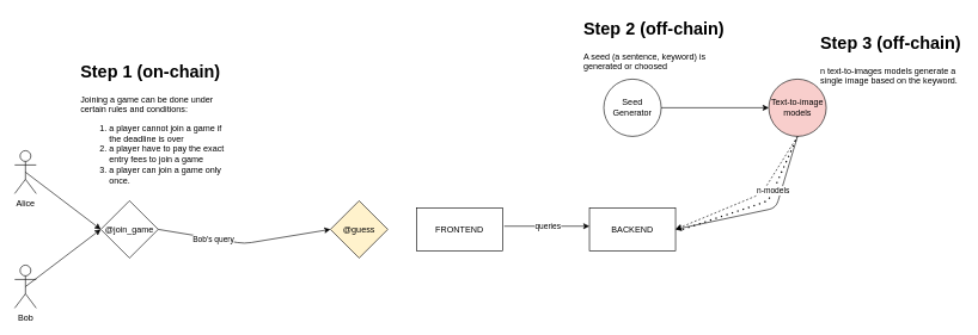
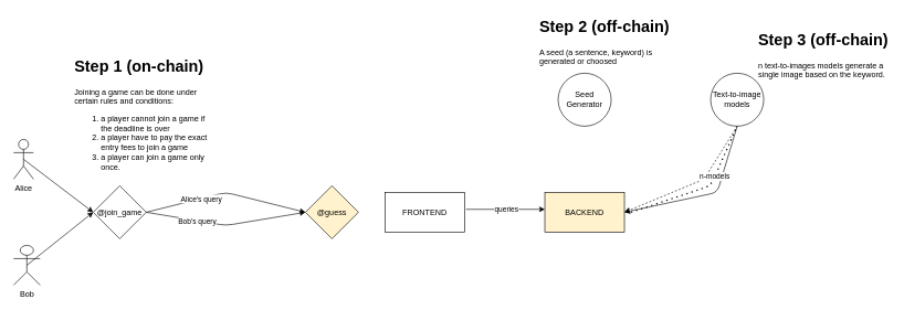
- <mxCell id="6" value="" style="endArrow=classic;html=1;exitX=1;exitY=0.5;exitDx=0;exitDy=0;entryX=0;entryY=0.5;entryDx=0;entryDy=0;" edge="1" parent="1" source="4" target="5"><mxGeometry width="50" height="50" relative="1" as="geometry"><mxPoint x="941" y="300" as="sourcePoint" /><mxPoint x="991" y="250" as="targetPoint" /><Array as="points" /></mxGeometry></mxCell>
- <mxCell id="5" value="Text-to-image models" style="ellipse;whiteSpace=wrap;html=1;aspect=fixed;fillColor=#f8cecc;" vertex="1" parent="1"><mxGeometry x="1071" y="110" width="80" height="80" as="geometry" /></mxCell>
+ <mxCell id="5" value="Text-to-image models" style="ellipse;whiteSpace=wrap;html=1;aspect=fixed;" vertex="1" parent="1"><mxGeometry x="1071" y="110" width="80" height="80" as="geometry" /></mxCell>
+ <mxCell id="22" value="" style="endArrow=classic;html=1;exitX=1;exitY=0.5;exitDx=0;exitDy=0;entryX=0;entryY=0.5;entryDx=0;entryDy=0;" edge="1" parent="1" source="17" target="21"><mxGeometry width="50" height="50" relative="1" as="geometry"><mxPoint x="240" y="280" as="sourcePoint" /><mxPoint x="290" y="230" as="targetPoint" /><Array as="points"><mxPoint x="340" y="290" /></Array></mxGeometry></mxCell>
+ <mxCell id="23" value="Alice's query" style="edgeLabel;html=1;align=center;verticalAlign=middle;resizable=0;points=[];" vertex="1" connectable="0" parent="22"><mxGeometry x="-0.313" relative="1" as="geometry"><mxPoint as="offset" /></mxGeometry></mxCell>
- <mxCell id="3" value="BACKEND" style="rounded=0;whiteSpace=wrap;html=1;" vertex="1" parent="1"><mxGeometry x="821" y="290" width="120" height="60" as="geometry" /></mxCell>
+ <mxCell id="3" value="BACKEND" style="rounded=0;whiteSpace=wrap;html=1;fillColor=#fff2cc;" vertex="1" parent="1"><mxGeometry x="821" y="290" width="120" height="60" as="geometry" /></mxCell>
- <mxCell id="12" value="Bob&lt;div&gt;&lt;br&gt;&lt;/div&gt;" style="shape=umlActor;verticalLabelPosition=bottom;verticalAlign=top;html=1;outlineConnect=0;" vertex="1" parent="1"><mxGeometry x="20" y="370" width="30" height="60" as="geometry" /></mxCell>
+ <mxCell id="12" value="Bob&lt;div&gt;&lt;br&gt;&lt;/div&gt;" style="shape=umlActor;verticalLabelPosition=bottom;verticalAlign=top;html=1;outlineConnect=0;" vertex="1" parent="1"><mxGeometry x="20" y="370" width="40" height="60" as="geometry" /></mxCell>
